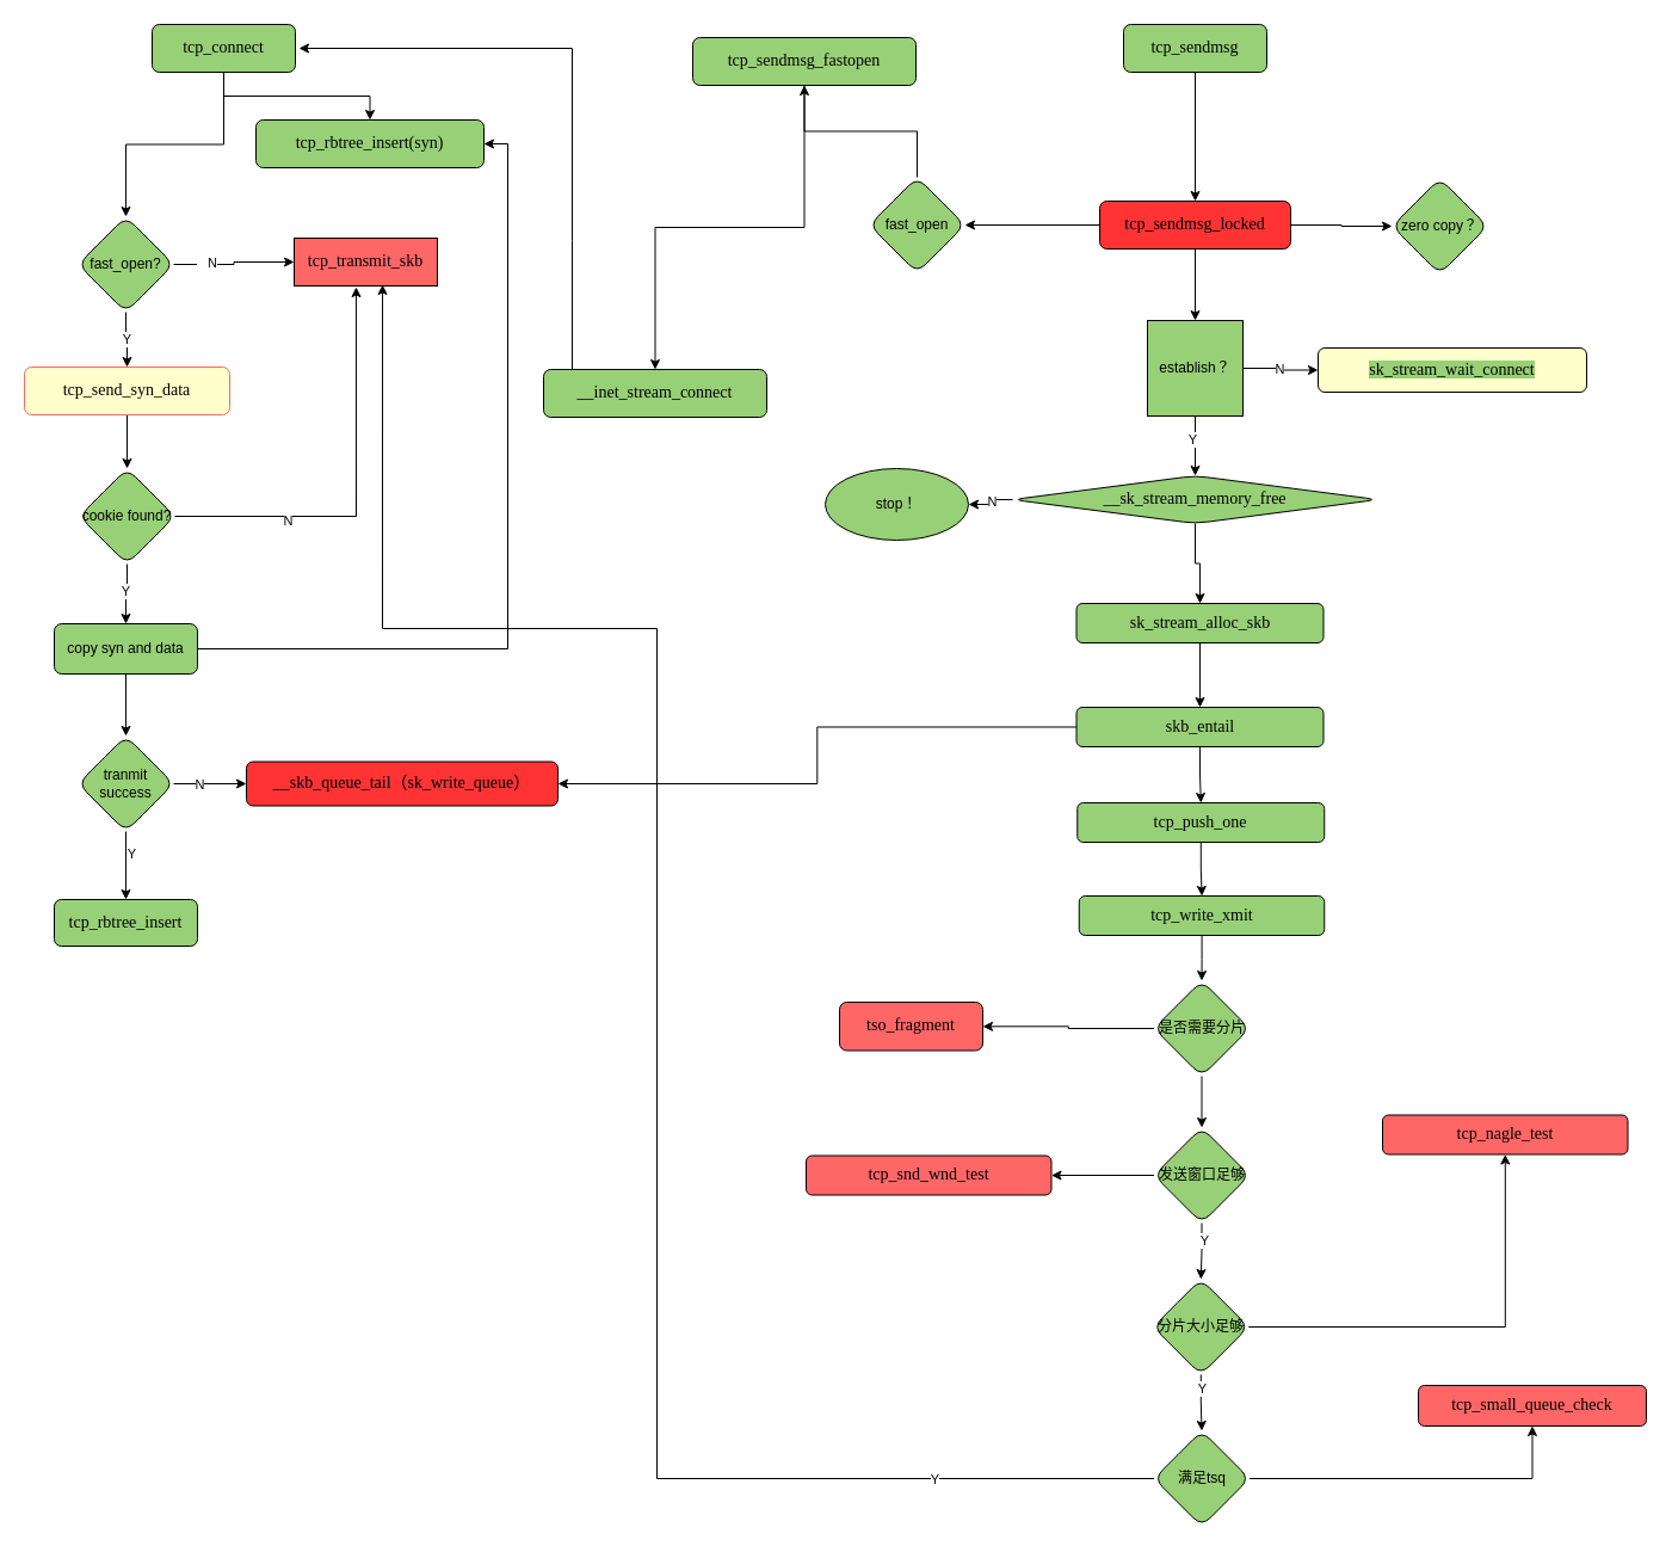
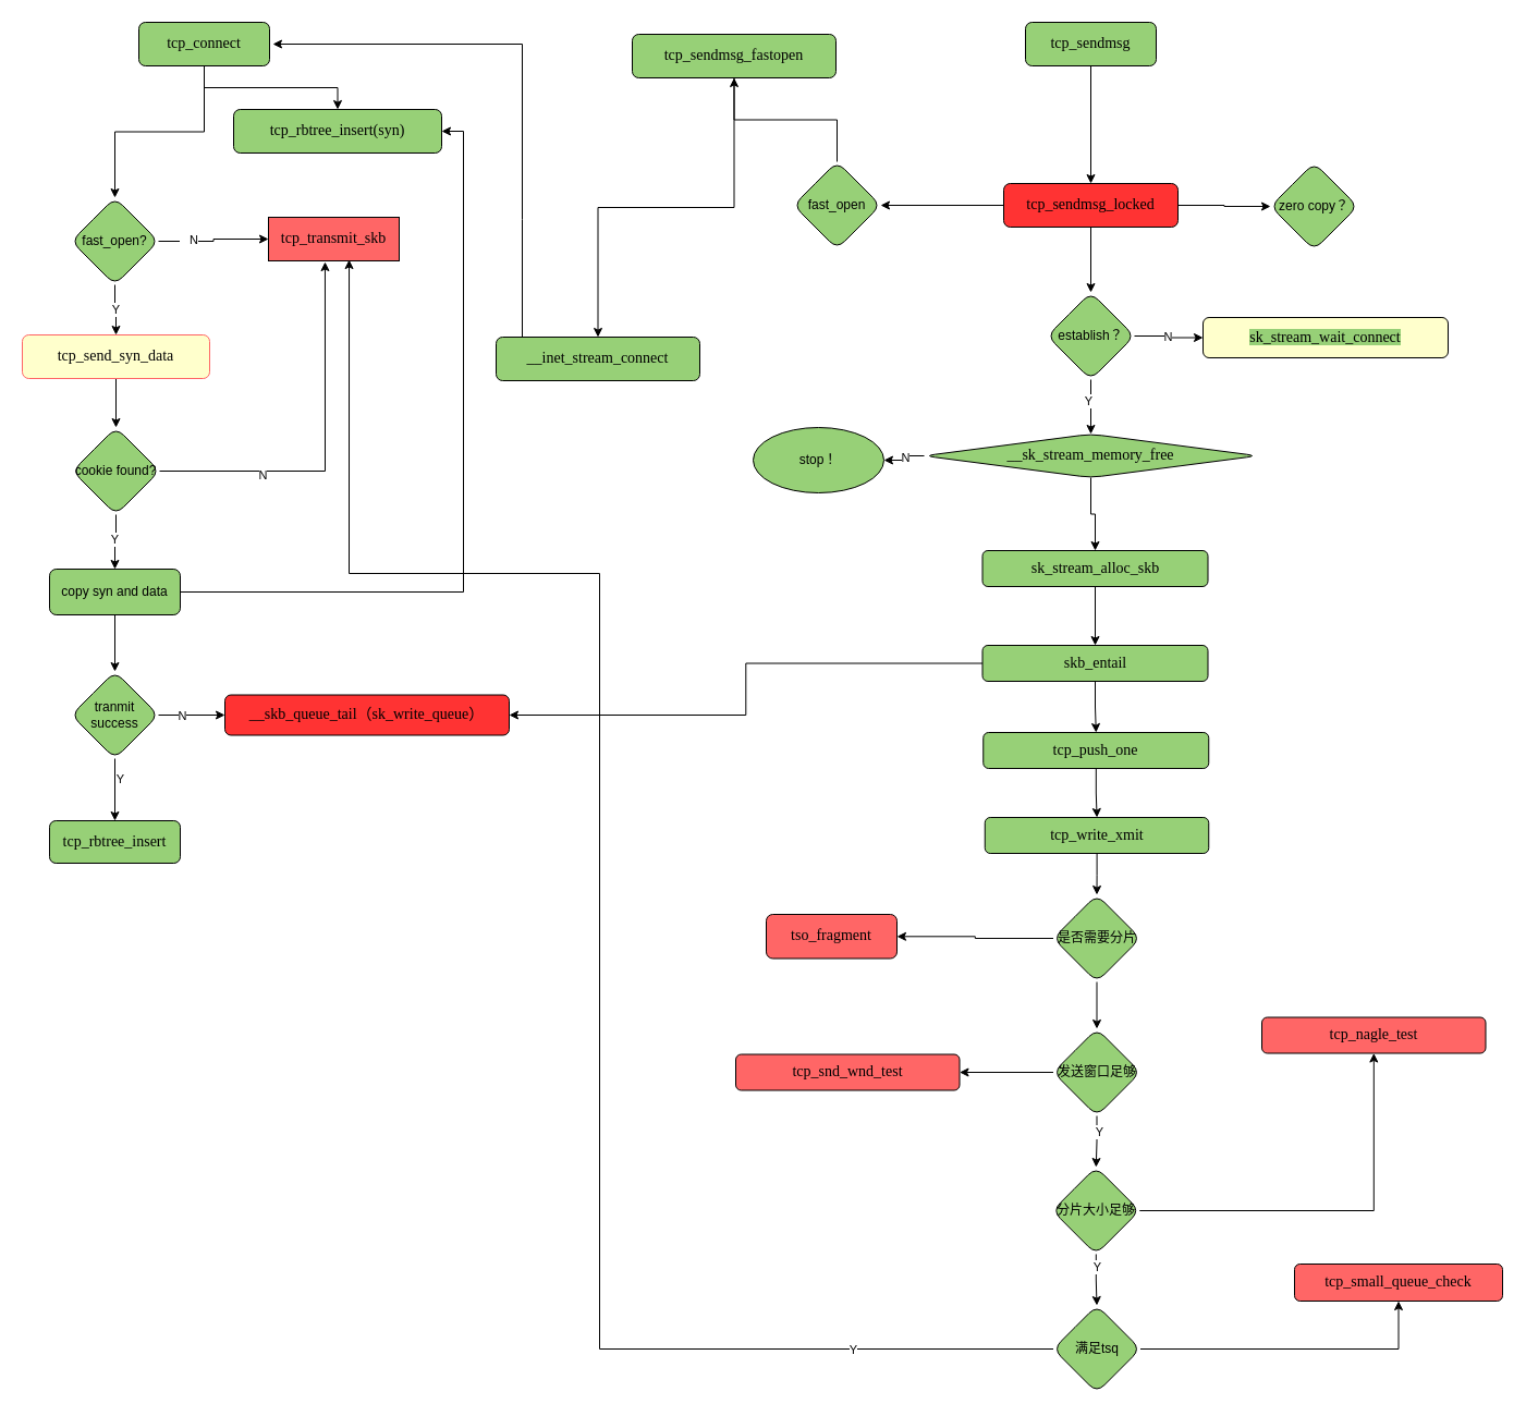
- <mxCell id="45" value="establish？" style="whiteSpace=wrap;html=1;fillColor=#97D077;fontColor=#000000;glass=0;strokeWidth=1;shadow=0;rounded=0;" parent="1" vertex="1"><mxGeometry x="961" y="268" width="80" height="80" as="geometry" /></mxCell>
+ <mxCell id="45" value="establish？" style="rhombus;whiteSpace=wrap;html=1;fillColor=#97D077;fontColor=#000000;rounded=1;glass=0;strokeWidth=1;shadow=0;" parent="1" vertex="1"><mxGeometry x="961" y="268" width="80" height="80" as="geometry" /></mxCell>
